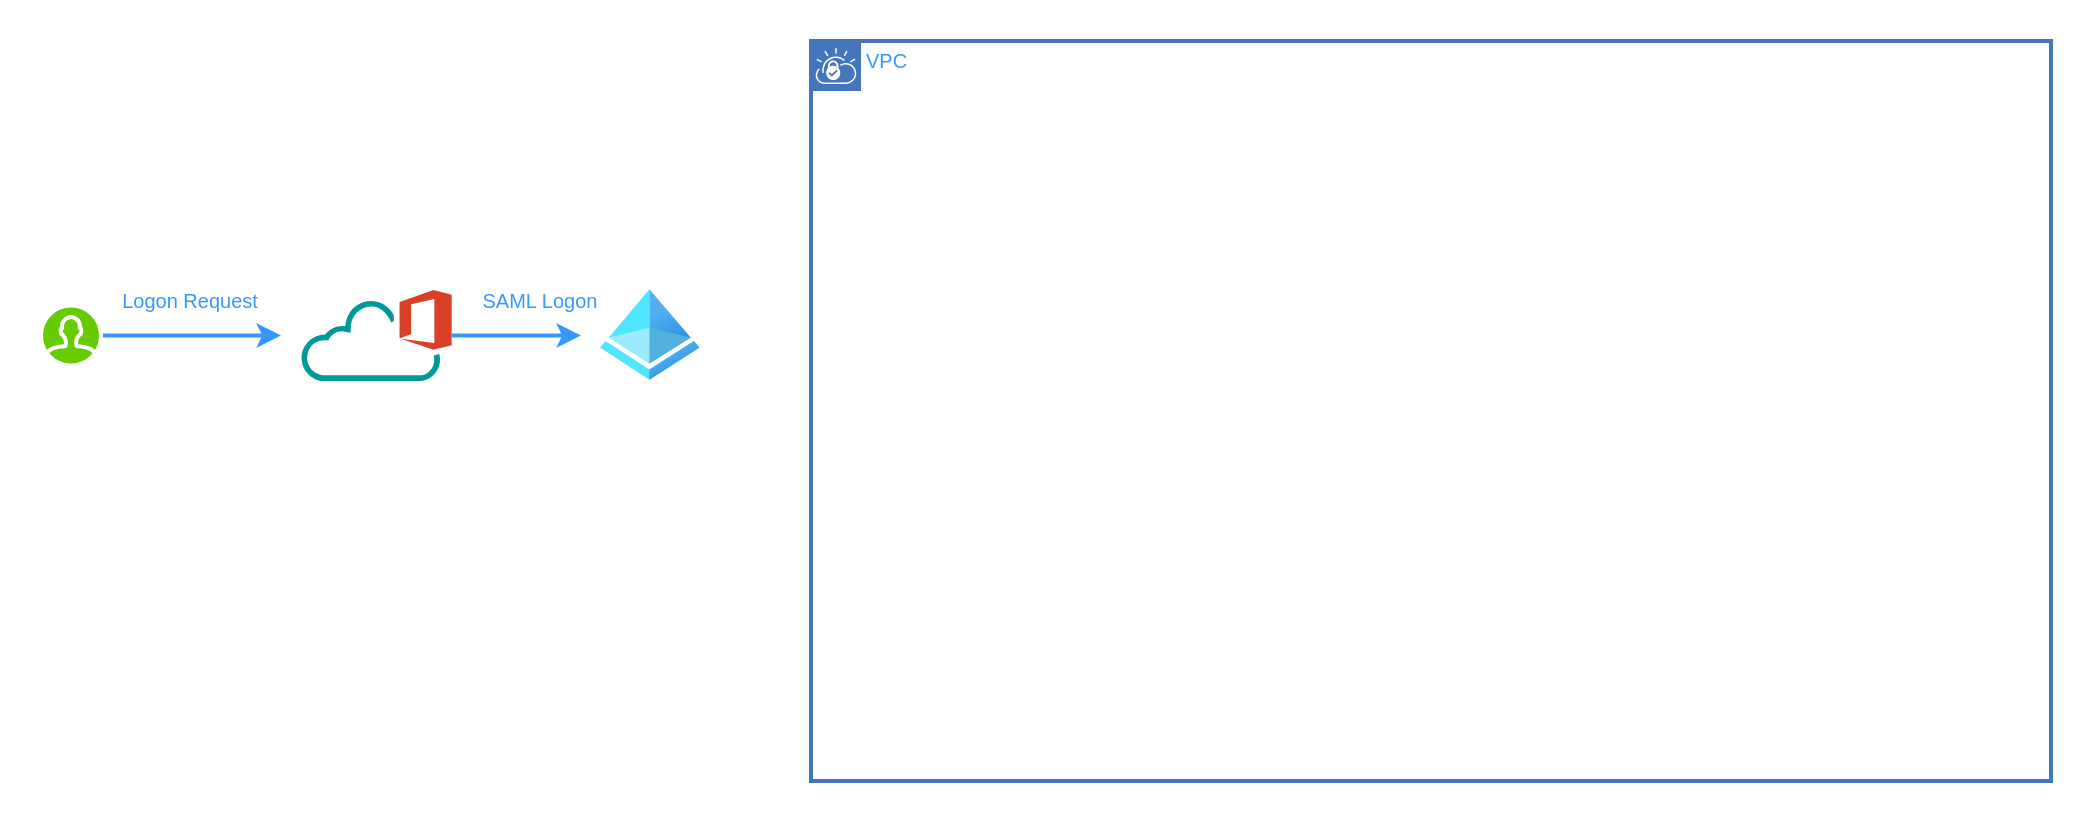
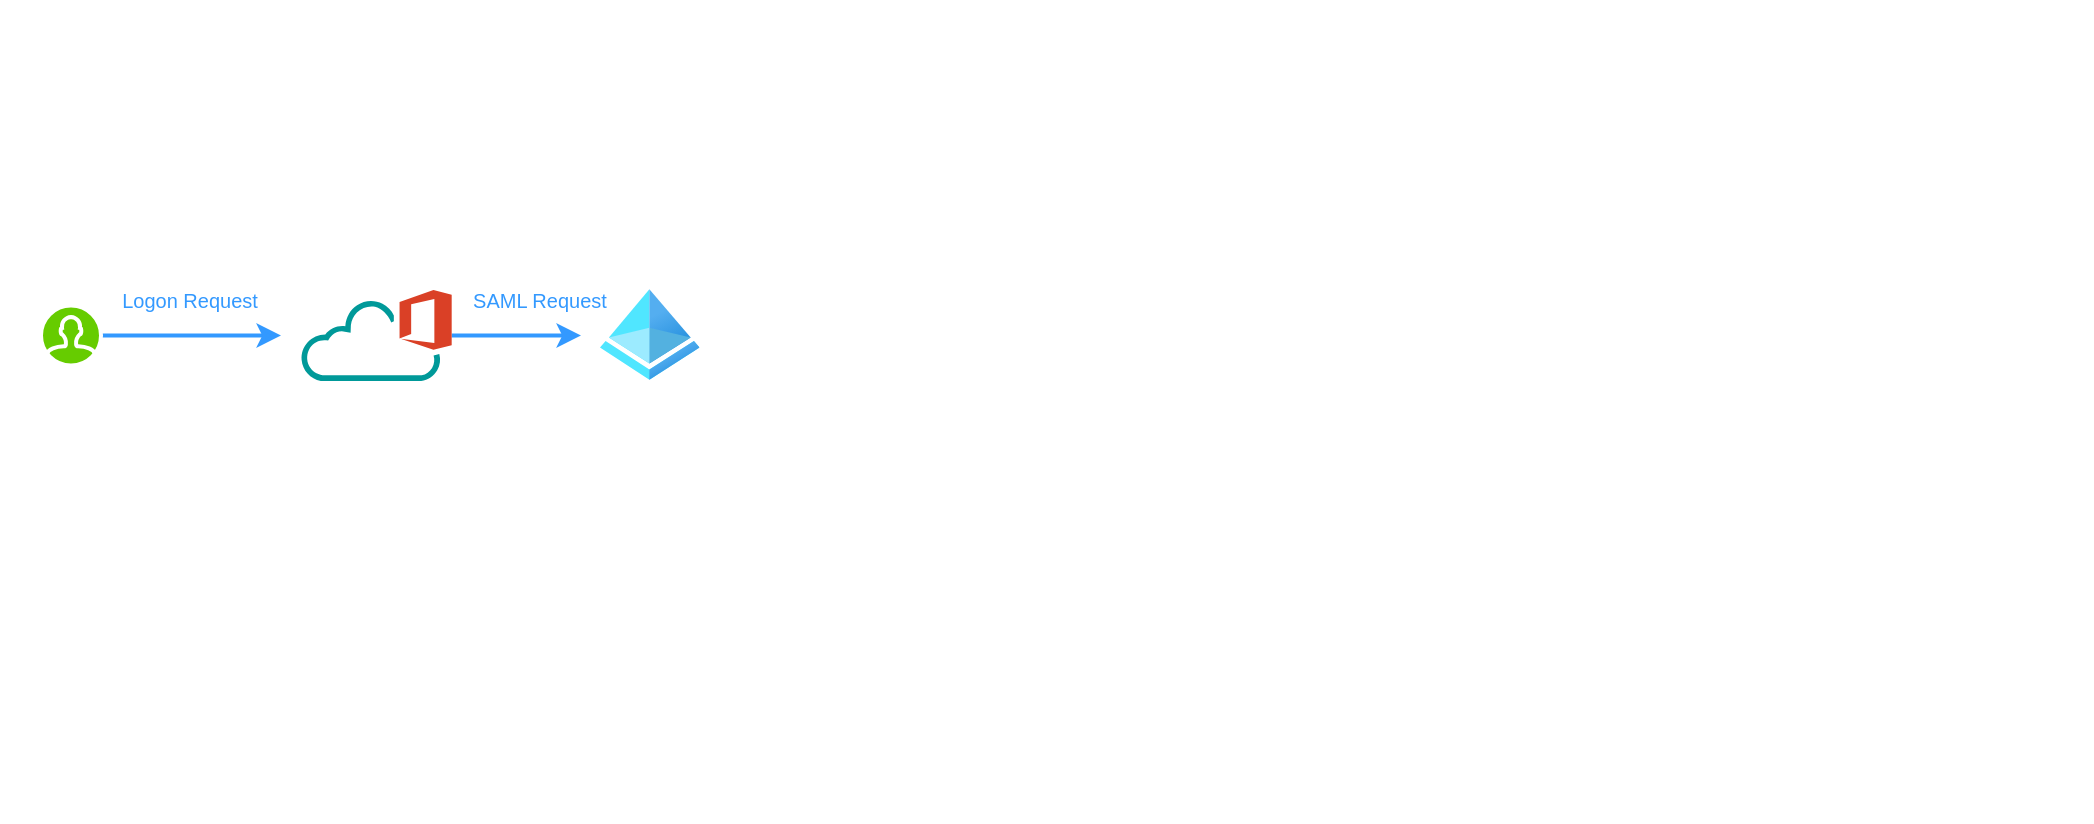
- <mxCell id="8" value="SAML Logon" style="text;html=1;strokeColor=none;fillColor=none;align=center;verticalAlign=middle;whiteSpace=wrap;rounded=0;fontFamily=Helvetica;fontSize=10;fontStyle=0;fontColor=#3399FF;" vertex="1" parent="1"><mxGeometry x="225.34" y="140" width="90" height="20" as="geometry" /></mxCell>
+ <mxCell id="8" value="SAML Request" style="text;html=1;strokeColor=none;fillColor=none;align=center;verticalAlign=middle;whiteSpace=wrap;rounded=0;fontFamily=Helvetica;fontSize=10;fontStyle=0;fontColor=#3399FF;" vertex="1" parent="1"><mxGeometry x="225.34" y="140" width="90" height="20" as="geometry" /></mxCell>
- <mxCell id="9" value="VPC" style="shape=mxgraph.ibm.box;prType=vpc;fontStyle=0;verticalAlign=top;align=left;spacingLeft=32;spacingTop=4;fillColor=none;rounded=0;whiteSpace=wrap;html=1;strokeColor=#4376BB;strokeWidth=2;dashed=0;container=1;spacing=-4;collapsible=0;expand=0;recursiveResize=0;fontFamily=Helvetica;fontSize=10;fontColor=#3399FF;" vertex="1" parent="1"><mxGeometry x="405" y="20" width="620" height="370" as="geometry" /></mxCell>
